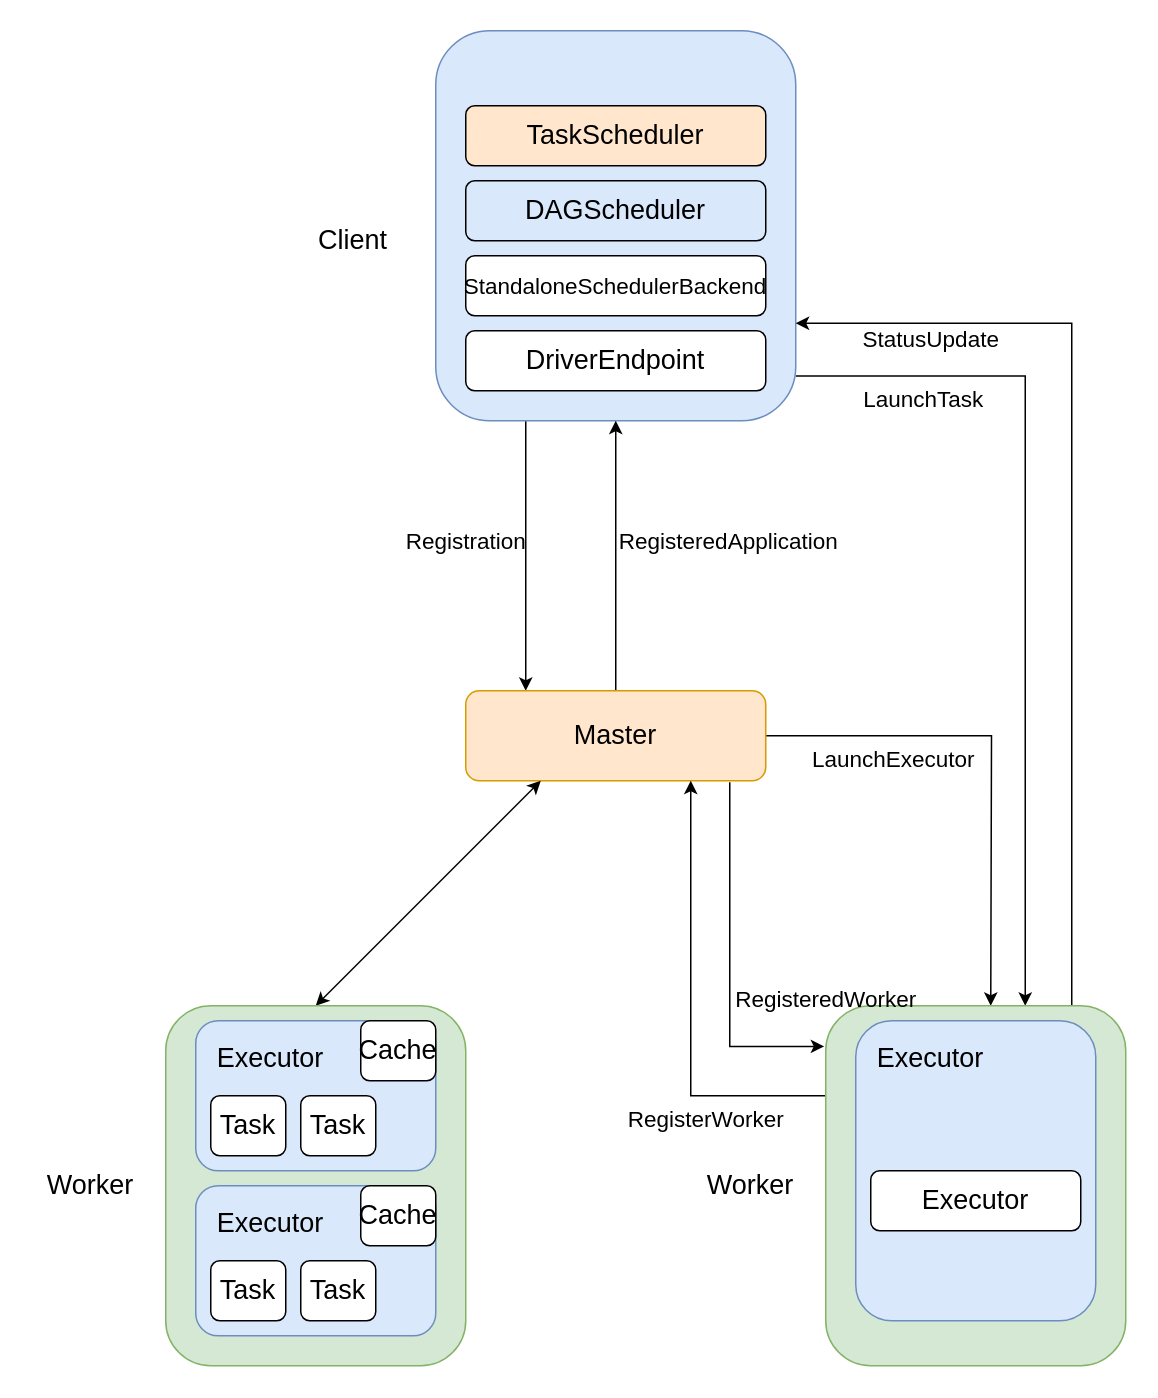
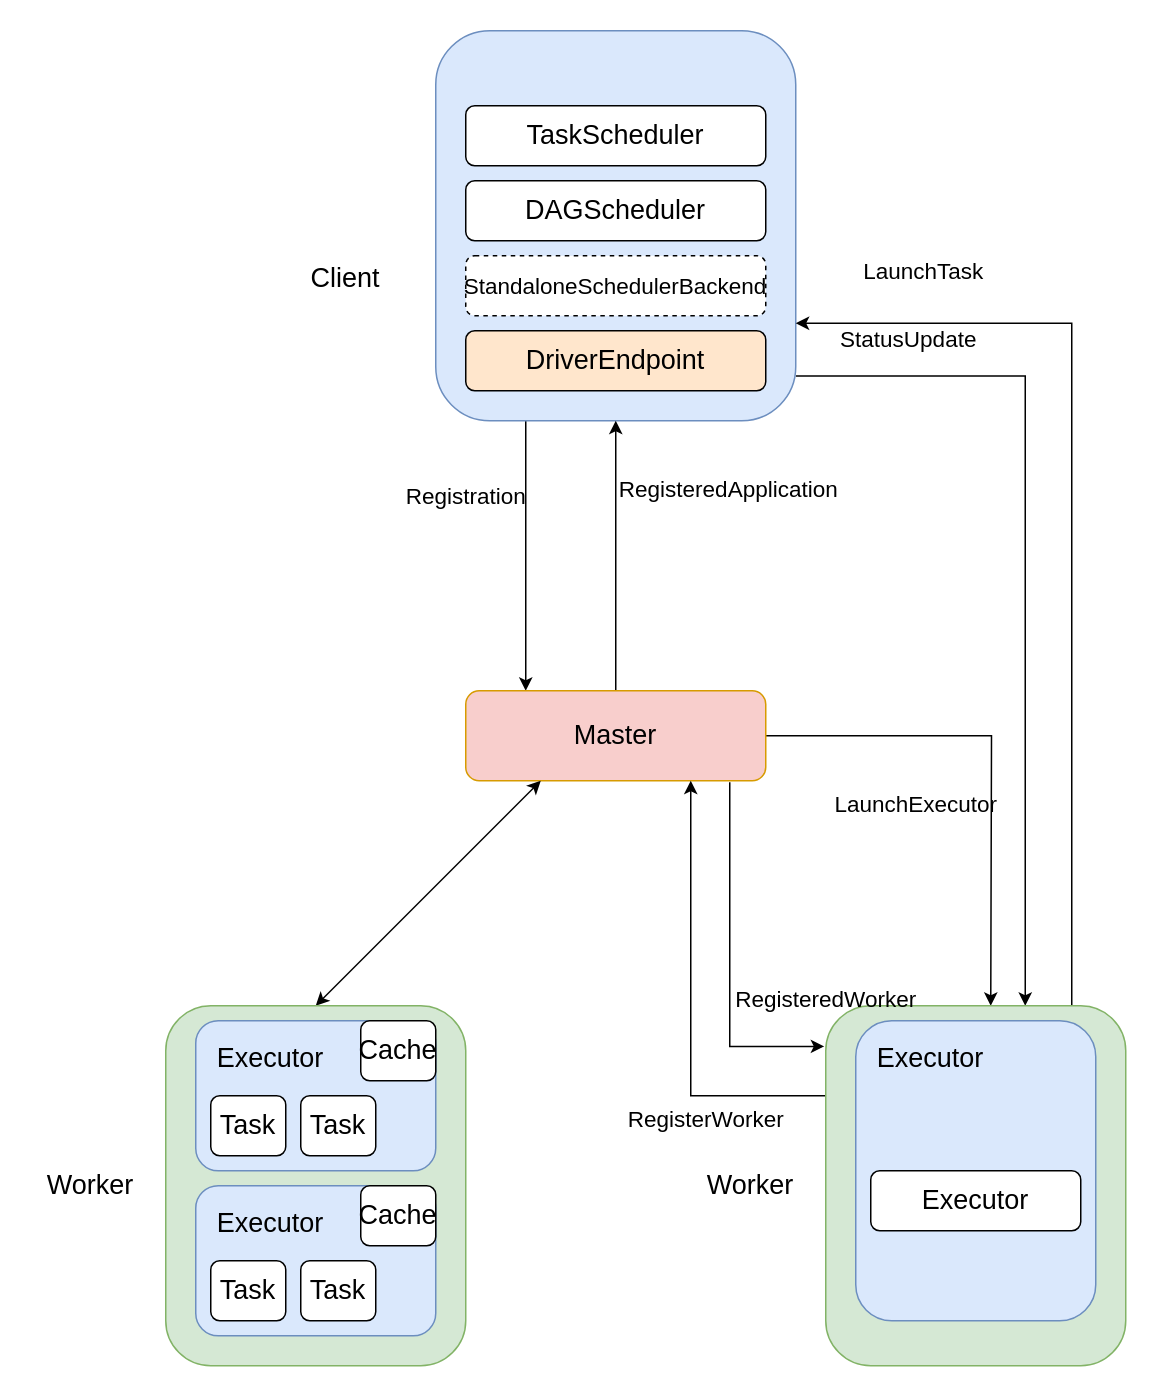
- <mxCell id="11" value="TaskScheduler" style="rounded=1;whiteSpace=wrap;html=1;fontSize=18;fillColor=#ffe6cc;" vertex="1" parent="1"><mxGeometry x="310" y="70" width="200" height="40" as="geometry" /></mxCell>
+ <mxCell id="11" value="TaskScheduler" style="rounded=1;whiteSpace=wrap;html=1;fontSize=18;" vertex="1" parent="1"><mxGeometry x="310" y="70" width="200" height="40" as="geometry" /></mxCell>
- <mxCell id="12" value="DAGScheduler" style="rounded=1;whiteSpace=wrap;html=1;fontSize=18;fillColor=#dae8fc;" vertex="1" parent="1"><mxGeometry x="310" y="120" width="200" height="40" as="geometry" /></mxCell>
+ <mxCell id="12" value="DAGScheduler" style="rounded=1;whiteSpace=wrap;html=1;fontSize=18;" vertex="1" parent="1"><mxGeometry x="310" y="120" width="200" height="40" as="geometry" /></mxCell>
- <mxCell id="15" value="Client" style="text;html=1;strokeColor=none;fillColor=none;align=center;verticalAlign=middle;whiteSpace=wrap;rounded=0;fontSize=18;" vertex="1" parent="1"><mxGeometry x="195" y="145" width="80" height="30" as="geometry" /></mxCell>
+ <mxCell id="15" value="Client" style="text;html=1;strokeColor=none;fillColor=none;align=center;verticalAlign=middle;whiteSpace=wrap;rounded=0;fontSize=18;" vertex="1" parent="1"><mxGeometry x="190" y="170" width="80" height="30" as="geometry" /></mxCell>
- <mxCell id="13" value="&lt;font style=&quot;font-size: 15px;&quot;&gt;StandaloneSchedulerBackend&lt;/font&gt;" style="rounded=1;whiteSpace=wrap;html=1;fontSize=18;" vertex="1" parent="1"><mxGeometry x="310" y="170" width="200" height="40" as="geometry" /></mxCell>
+ <mxCell id="13" value="&lt;font style=&quot;font-size: 15px;&quot;&gt;StandaloneSchedulerBackend&lt;/font&gt;" style="rounded=1;whiteSpace=wrap;html=1;fontSize=18;dashed=1;" vertex="1" parent="1"><mxGeometry x="310" y="170" width="200" height="40" as="geometry" /></mxCell>
- <mxCell id="41" value="StatusUpdate" style="text;html=1;align=center;verticalAlign=middle;resizable=0;points=[];autosize=1;strokeColor=none;fillColor=none;fontSize=15;" vertex="1" parent="1"><mxGeometry x="565" y="210" width="110" height="30" as="geometry" /></mxCell>
+ <mxCell id="41" value="StatusUpdate" style="text;html=1;align=center;verticalAlign=middle;resizable=0;points=[];autosize=1;strokeColor=none;fillColor=none;fontSize=15;" vertex="1" parent="1"><mxGeometry x="550" y="210" width="110" height="30" as="geometry" /></mxCell>
- <mxCell id="14" value="DriverEndpoint" style="rounded=1;whiteSpace=wrap;html=1;fontSize=18;" vertex="1" parent="1"><mxGeometry x="310" y="220" width="200" height="40" as="geometry" /></mxCell>
+ <mxCell id="14" value="DriverEndpoint" style="rounded=1;whiteSpace=wrap;html=1;fontSize=18;fillColor=#ffe6cc;" vertex="1" parent="1"><mxGeometry x="310" y="220" width="200" height="40" as="geometry" /></mxCell>
- <mxCell id="42" value="LaunchTask" style="text;html=1;align=center;verticalAlign=middle;resizable=0;points=[];autosize=1;strokeColor=none;fillColor=none;fontSize=15;" vertex="1" parent="1"><mxGeometry x="565" y="250" width="100" height="30" as="geometry" /></mxCell>
+ <mxCell id="42" value="LaunchTask" style="text;html=1;align=center;verticalAlign=middle;resizable=0;points=[];autosize=1;strokeColor=none;fillColor=none;fontSize=15;" vertex="1" parent="1"><mxGeometry x="565" y="165" width="100" height="30" as="geometry" /></mxCell>
- <mxCell id="16" value="Registration" style="text;html=1;align=center;verticalAlign=middle;resizable=0;points=[];autosize=1;strokeColor=none;fillColor=none;fontSize=15;" vertex="1" parent="1"><mxGeometry x="260" y="345" width="100" height="30" as="geometry" /></mxCell>
+ <mxCell id="16" value="Registration" style="text;html=1;align=center;verticalAlign=middle;resizable=0;points=[];autosize=1;strokeColor=none;fillColor=none;fontSize=15;" vertex="1" parent="1"><mxGeometry x="260" y="315" width="100" height="30" as="geometry" /></mxCell>
- <mxCell id="17" value="RegisteredApplication" style="text;html=1;align=center;verticalAlign=middle;resizable=0;points=[];autosize=1;strokeColor=none;fillColor=none;fontSize=15;" vertex="1" parent="1"><mxGeometry x="400" y="345" width="170" height="30" as="geometry" /></mxCell>
+ <mxCell id="17" value="RegisteredApplication" style="text;html=1;align=center;verticalAlign=middle;resizable=0;points=[];autosize=1;strokeColor=none;fillColor=none;fontSize=15;" vertex="1" parent="1"><mxGeometry x="400" y="310" width="170" height="30" as="geometry" /></mxCell>
- <mxCell id="8" value="Master" style="rounded=1;whiteSpace=wrap;html=1;fontSize=18;fillColor=#ffe6cc;strokeColor=#d79b00;" vertex="1" parent="1"><mxGeometry x="310" y="460" width="200" height="60" as="geometry" /></mxCell>
+ <mxCell id="8" value="Master" style="rounded=1;whiteSpace=wrap;html=1;fontSize=18;fillColor=#f8cecc;strokeColor=#d79b00;" vertex="1" parent="1"><mxGeometry x="310" y="460" width="200" height="60" as="geometry" /></mxCell>
- <mxCell id="37" value="LaunchExecutor" style="text;html=1;align=center;verticalAlign=middle;resizable=0;points=[];autosize=1;strokeColor=none;fillColor=none;fontSize=15;" vertex="1" parent="1"><mxGeometry x="530" y="490" width="130" height="30" as="geometry" /></mxCell>
+ <mxCell id="37" value="LaunchExecutor" style="text;html=1;align=center;verticalAlign=middle;resizable=0;points=[];autosize=1;strokeColor=none;fillColor=none;fontSize=15;" vertex="1" parent="1"><mxGeometry x="545" y="520" width="130" height="30" as="geometry" /></mxCell>
